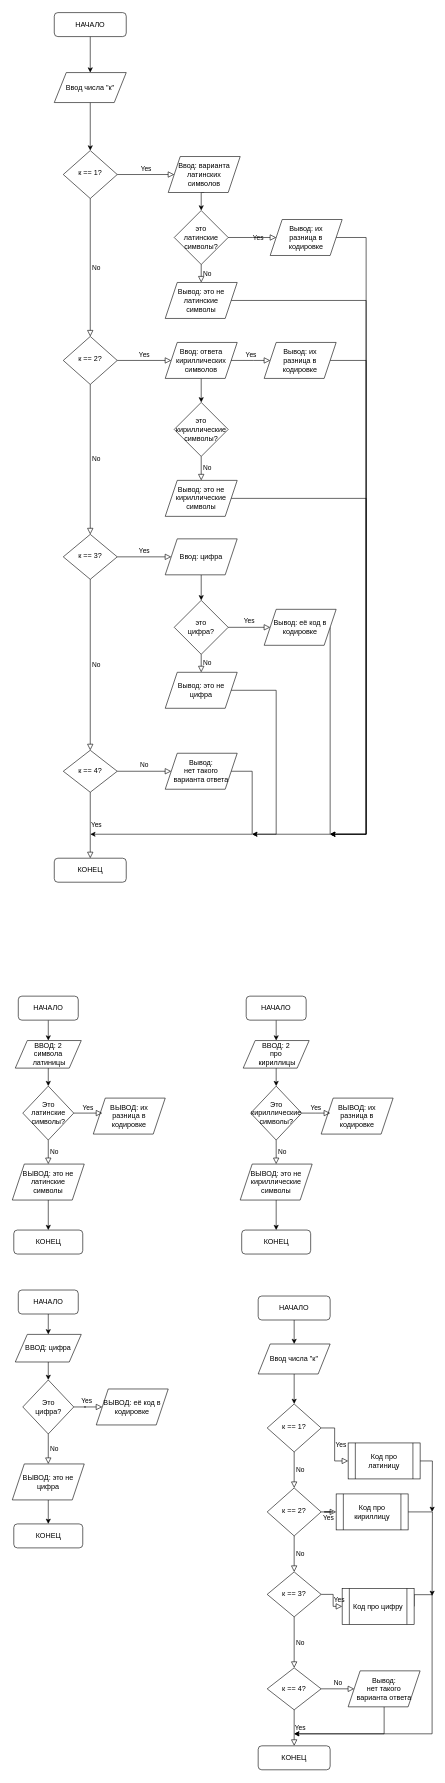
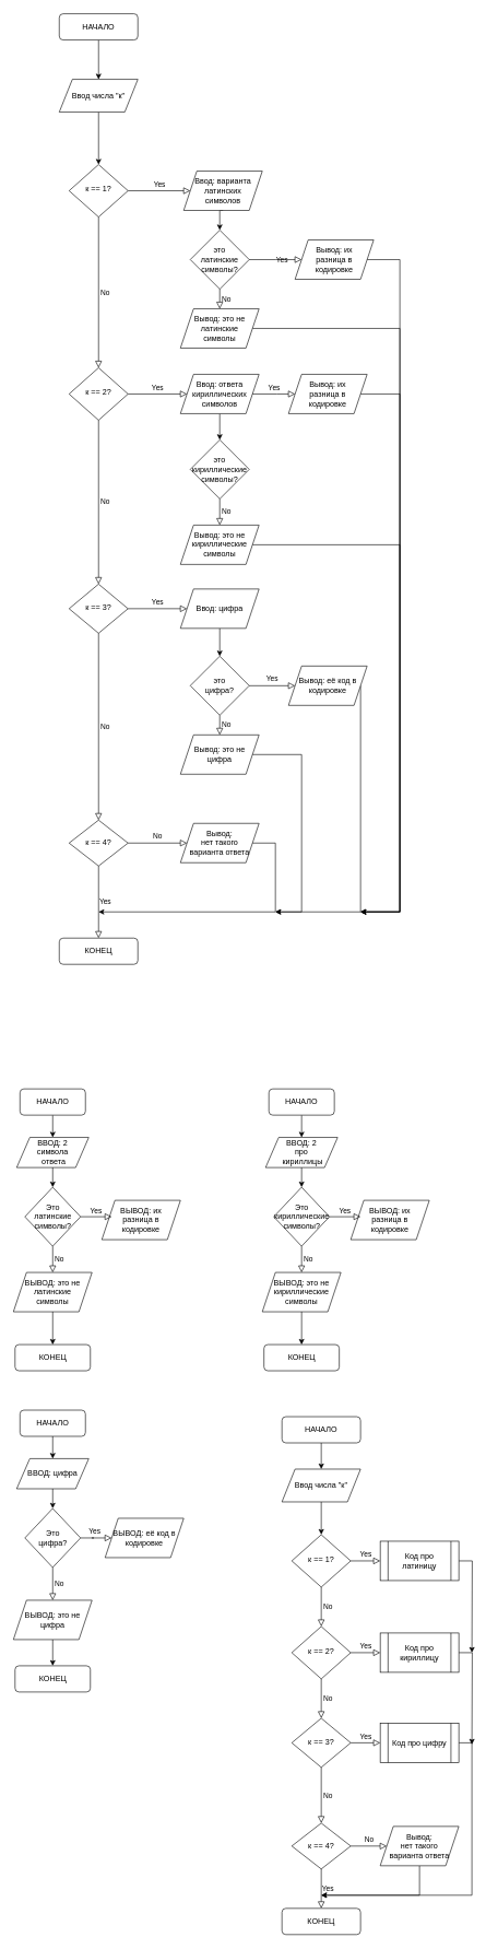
- <mxCell id="51" value="ВВОД: 2 &lt;br&gt;символа&lt;br&gt;&amp;nbsp;латиницы" style="shape=parallelogram;perimeter=parallelogramPerimeter;whiteSpace=wrap;html=1;fixedSize=1;" vertex="1" parent="1"><mxGeometry x="25" y="1734" width="110" height="46" as="geometry" /></mxCell>
+ <mxCell id="51" value="ВВОД: 2 &lt;br&gt;символа&lt;br&gt;&amp;nbsp;ответа" style="shape=parallelogram;perimeter=parallelogramPerimeter;whiteSpace=wrap;html=1;fixedSize=1;" vertex="1" parent="1"><mxGeometry x="25" y="1734" width="110" height="46" as="geometry" /></mxCell>
- <mxCell id="95" value="Код про латиницу" style="shape=process;whiteSpace=wrap;html=1;backgroundOutline=1;" vertex="1" parent="1"><mxGeometry x="580" y="2405" width="120" height="60" as="geometry" /></mxCell>
+ <mxCell id="95" value="Код про латиницу" style="shape=process;whiteSpace=wrap;html=1;backgroundOutline=1;" vertex="1" parent="1"><mxGeometry x="580" y="2350" width="120" height="60" as="geometry" /></mxCell>
- <mxCell id="98" value="Код про кириллицу" style="shape=process;whiteSpace=wrap;html=1;backgroundOutline=1;" vertex="1" parent="1"><mxGeometry x="560" y="2490" width="120" height="60" as="geometry" /></mxCell>
+ <mxCell id="98" value="Код про кириллицу" style="shape=process;whiteSpace=wrap;html=1;backgroundOutline=1;" vertex="1" parent="1"><mxGeometry x="580" y="2490" width="120" height="60" as="geometry" /></mxCell>
- <mxCell id="101" value="Код про цифру" style="shape=process;whiteSpace=wrap;html=1;backgroundOutline=1;" vertex="1" parent="1"><mxGeometry x="570" y="2647.5" width="120" height="60" as="geometry" /></mxCell>
+ <mxCell id="101" value="Код про цифру" style="shape=process;whiteSpace=wrap;html=1;backgroundOutline=1;" vertex="1" parent="1"><mxGeometry x="580" y="2627.5" width="120" height="60" as="geometry" /></mxCell>
